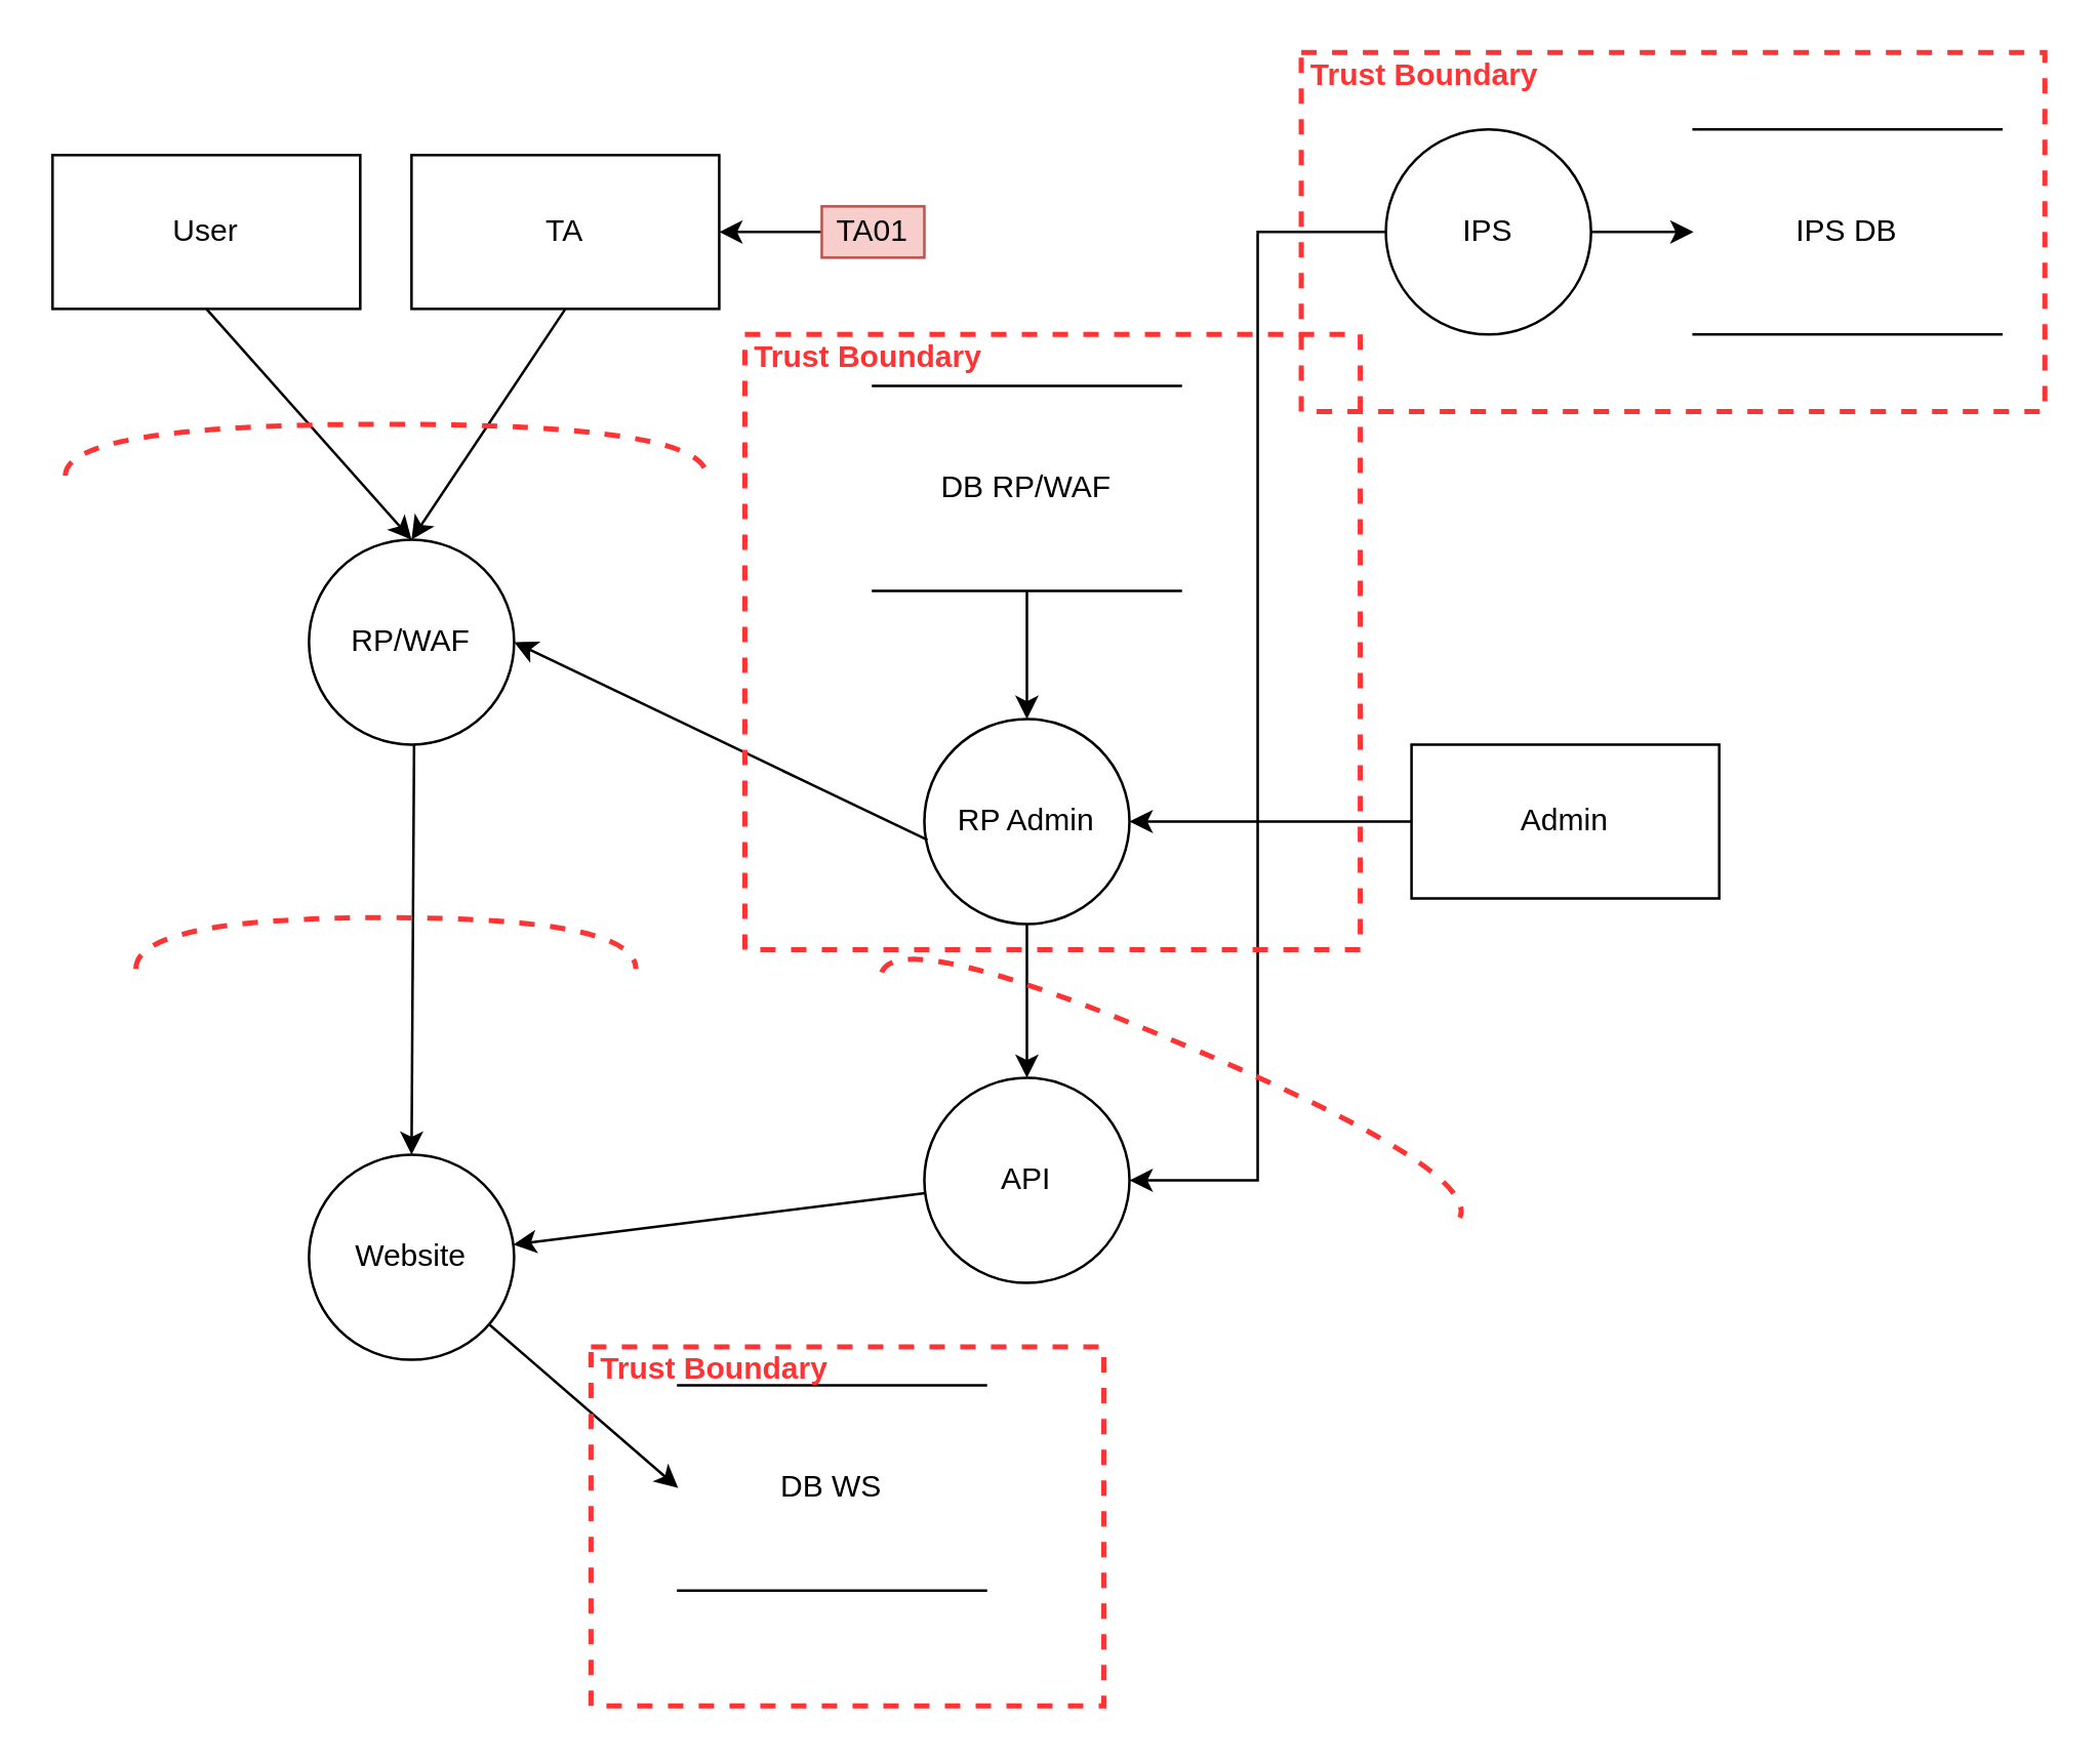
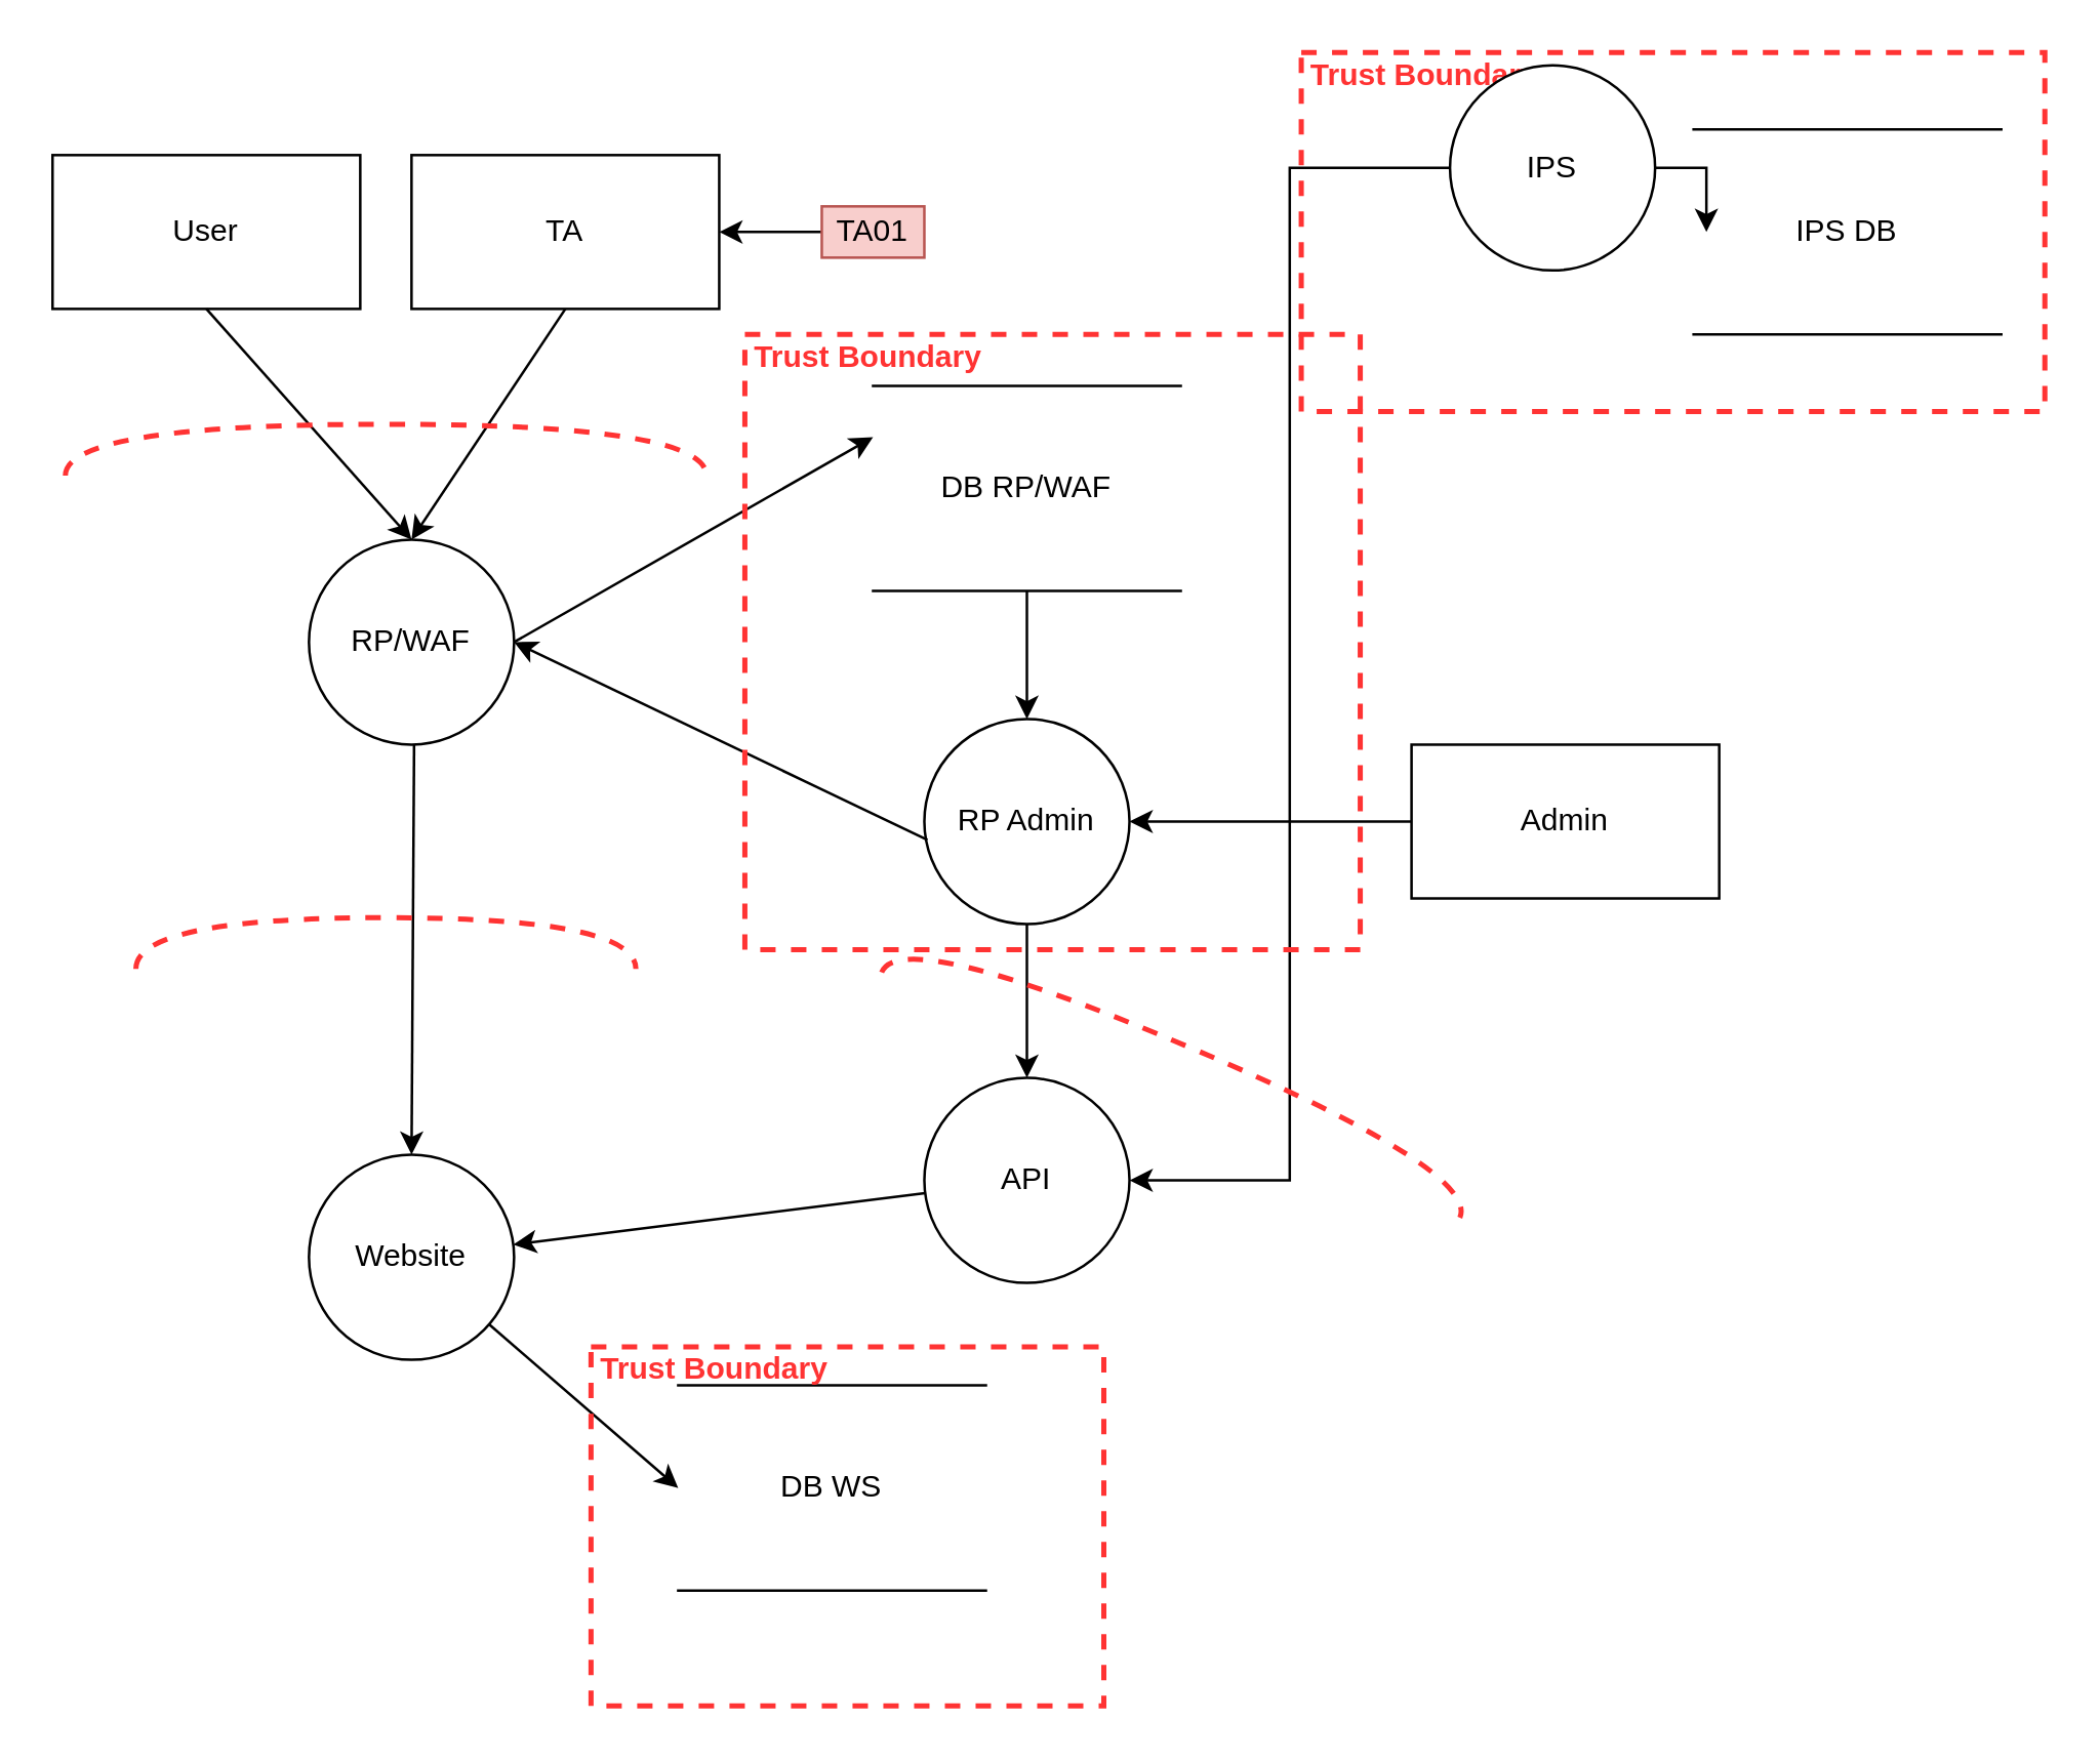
- <mxCell id="27" value="IPS" style="ellipse;whiteSpace=wrap;html=1;aspect=fixed;" vertex="1" parent="1"><mxGeometry x="540" y="50" width="80" height="80" as="geometry" /></mxCell>
+ <mxCell id="27" value="IPS" style="ellipse;whiteSpace=wrap;html=1;aspect=fixed;" vertex="1" parent="1"><mxGeometry x="565" y="25" width="80" height="80" as="geometry" /></mxCell>
+ <mxCell id="15" value="" style="endArrow=classic;html=1;fontColor=#FF3333;rounded=0;exitX=1;exitY=0.5;exitDx=0;exitDy=0;entryX=0;entryY=0.25;entryDx=0;entryDy=0;" parent="1" source="2" target="5" edge="1"><mxGeometry width="50" height="50" relative="1" as="geometry"><mxPoint x="220" y="280" as="sourcePoint" /><mxPoint x="330" y="300" as="targetPoint" /></mxGeometry></mxCell>
